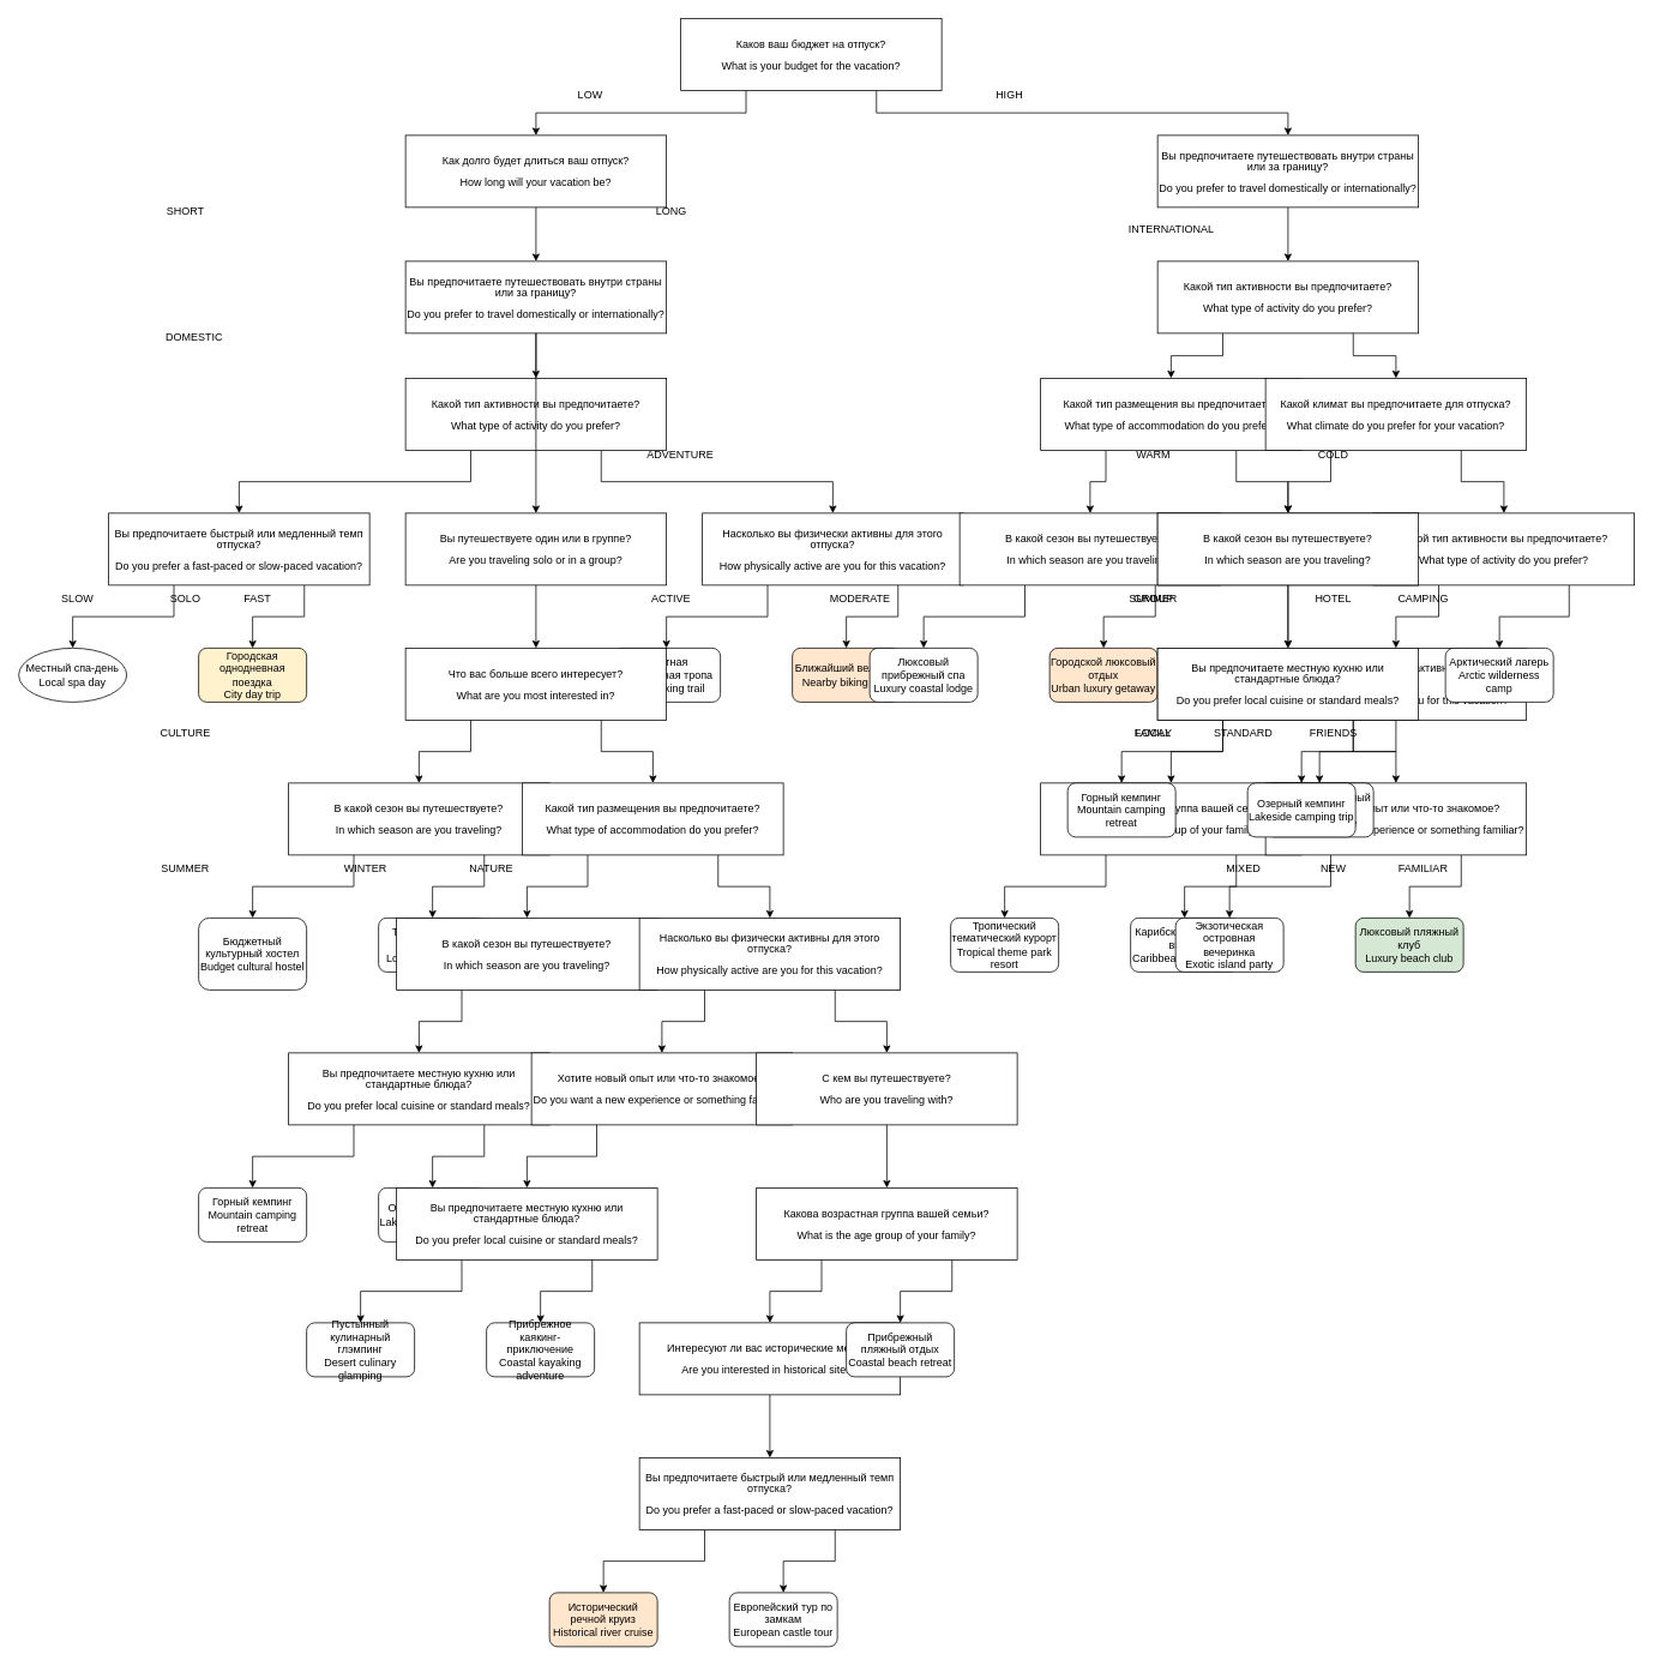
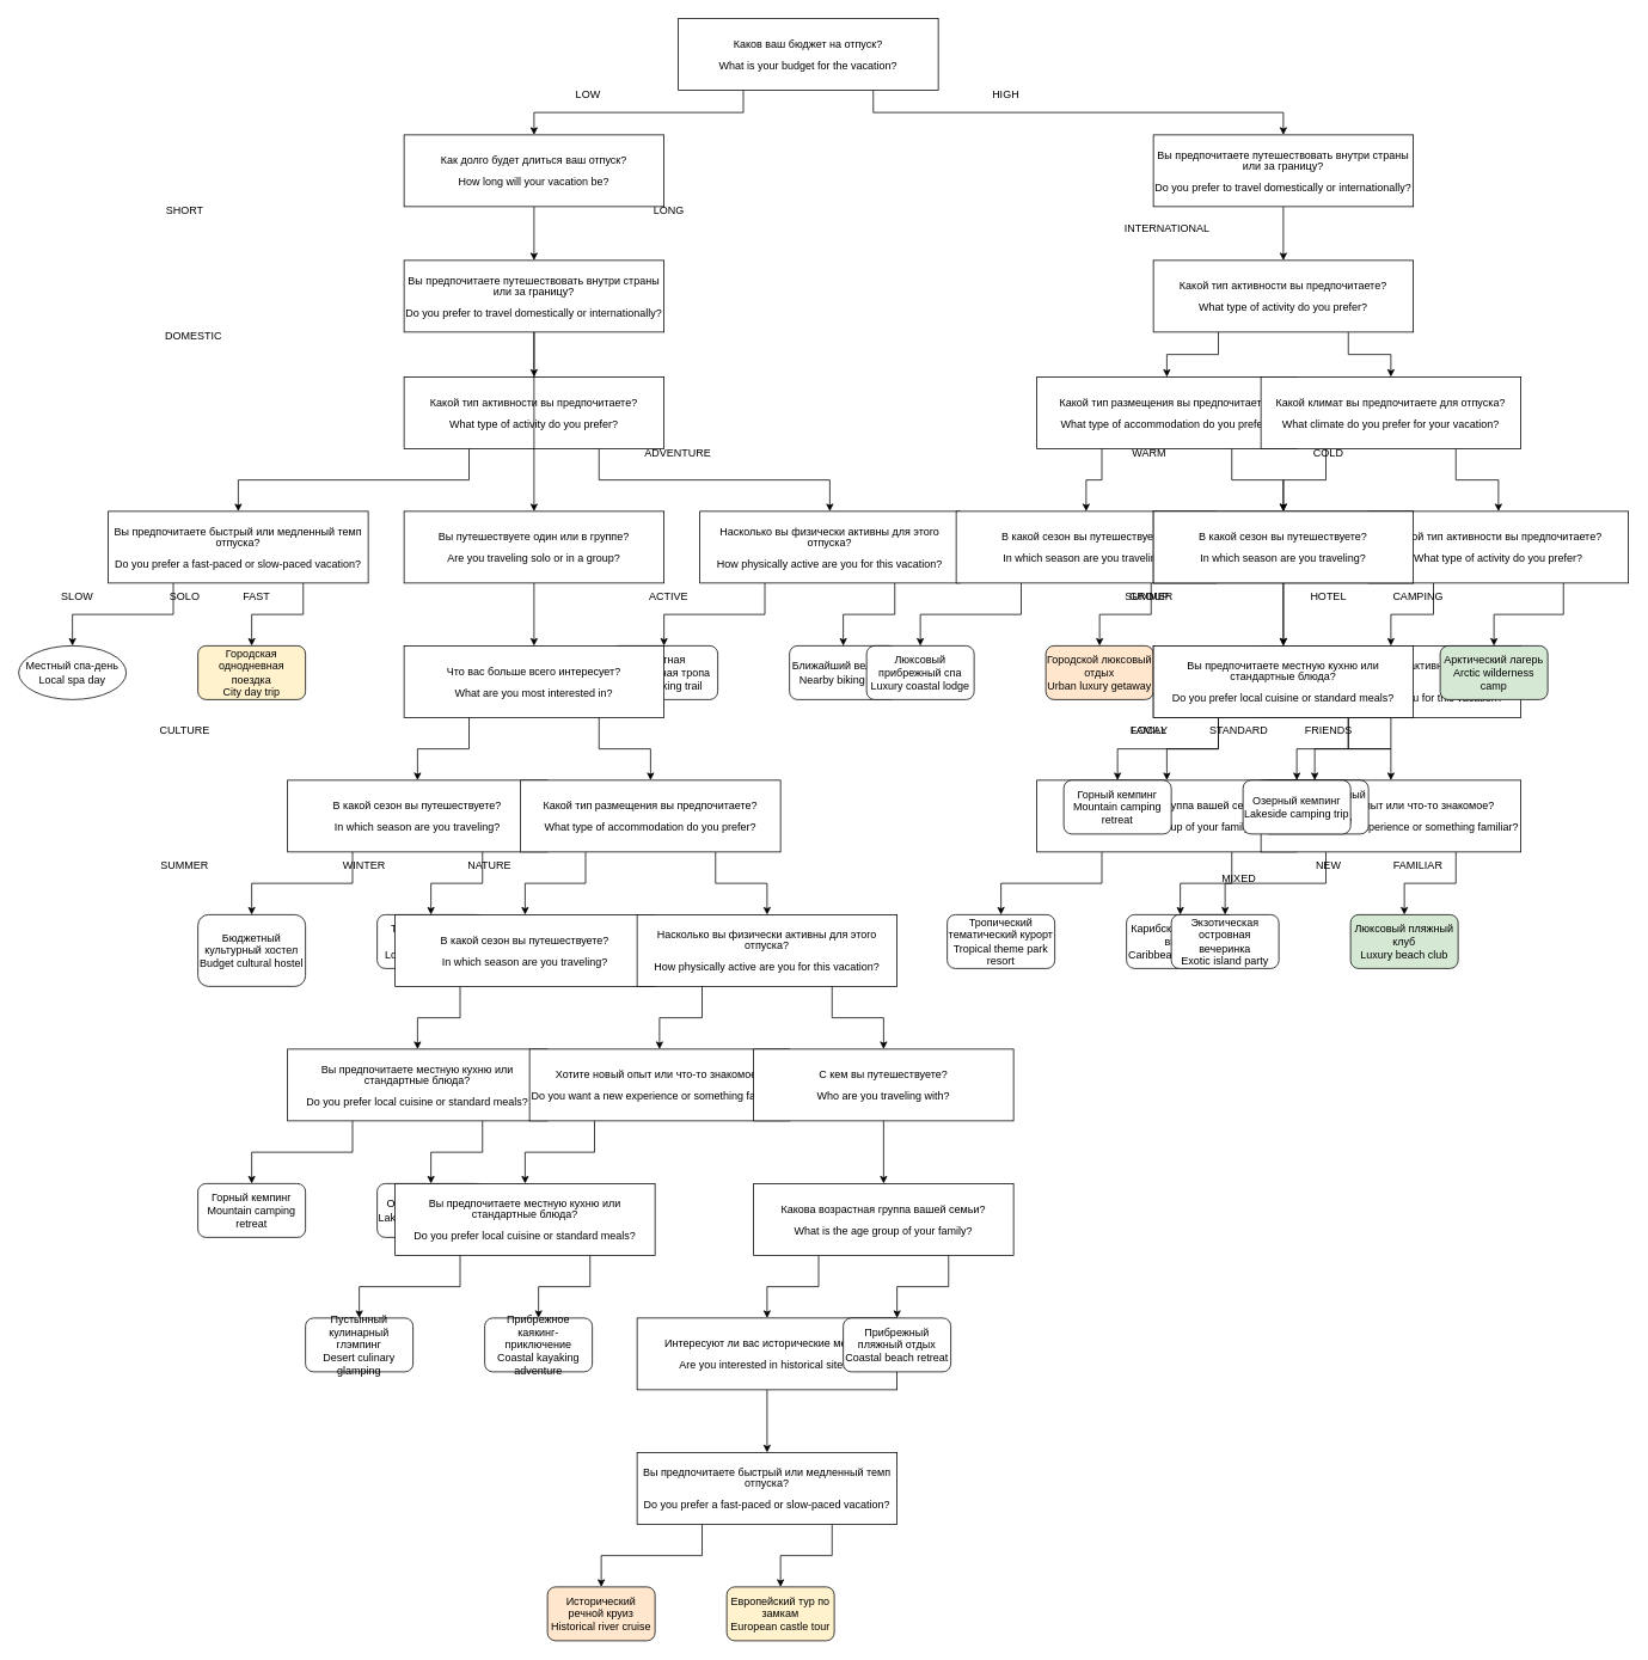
- <mxCell id="121" value="MODERATE" style="text;html=1;align=center;verticalAlign=middle;resizable=0;points=[];autosize=1;strokeColor=none;fillColor=none;" parent="1" vertex="1"><mxGeometry x="920" y="650" width="70" height="30" as="geometry" /></mxCell>
- <mxCell id="21" value="&lt;div&gt;Ближайший велотур&lt;/div&gt;&lt;div&gt;Nearby biking tour&lt;/div&gt;" style="rounded=1;whiteSpace=wrap;html=1;fillColor=#ffe6cc;" parent="1" vertex="1"><mxGeometry x="880" y="720" width="120" height="60" as="geometry" /></mxCell>
+ <mxCell id="21" value="&lt;div&gt;Ближайший велотур&lt;/div&gt;&lt;div&gt;Nearby biking tour&lt;/div&gt;" style="rounded=1;whiteSpace=wrap;html=1;" parent="1" vertex="1"><mxGeometry x="880" y="720" width="120" height="60" as="geometry" /></mxCell>
- <mxCell id="59" value="&lt;div&gt;Арктический лагерь&lt;/div&gt;&lt;div&gt;Arctic wilderness camp&lt;/div&gt;" style="rounded=1;whiteSpace=wrap;html=1;" parent="1" vertex="1"><mxGeometry x="1606" y="720" width="120" height="60" as="geometry" /></mxCell>
+ <mxCell id="59" value="&lt;div&gt;Арктический лагерь&lt;/div&gt;&lt;div&gt;Arctic wilderness camp&lt;/div&gt;" style="rounded=1;whiteSpace=wrap;html=1;fillColor=#d5e8d4;" parent="1" vertex="1"><mxGeometry x="1606" y="720" width="120" height="60" as="geometry" /></mxCell>
- <mxCell id="126" value="MIXED" style="text;html=1;align=center;verticalAlign=middle;resizable=0;points [];autosize=1;strokeColor=none;fillColor=none;" parent="1" vertex="1"><mxGeometry x="1356" y="950" width="50" height="30" as="geometry" /></mxCell>
+ <mxCell id="126" value="MIXED" style="text;html=1;align=center;verticalAlign=middle;resizable=0;points [];autosize=1;strokeColor=none;fillColor=none;" parent="1" vertex="1"><mxGeometry x="1356" y="965" width="50" height="30" as="geometry" /></mxCell>
- <mxCell id="111" value="&lt;div&gt;Европейский тур по замкам&lt;/div&gt;&lt;div&gt;European castle tour&lt;/div&gt;" style="rounded=1;whiteSpace=wrap;html=1;" parent="1" vertex="1"><mxGeometry x="810" y="1770" width="120" height="60" as="geometry" /></mxCell>
+ <mxCell id="111" value="&lt;div&gt;Европейский тур по замкам&lt;/div&gt;&lt;div&gt;European castle tour&lt;/div&gt;" style="rounded=1;whiteSpace=wrap;html=1;fillColor=#fff2cc;" parent="1" vertex="1"><mxGeometry x="810" y="1770" width="120" height="60" as="geometry" /></mxCell>
